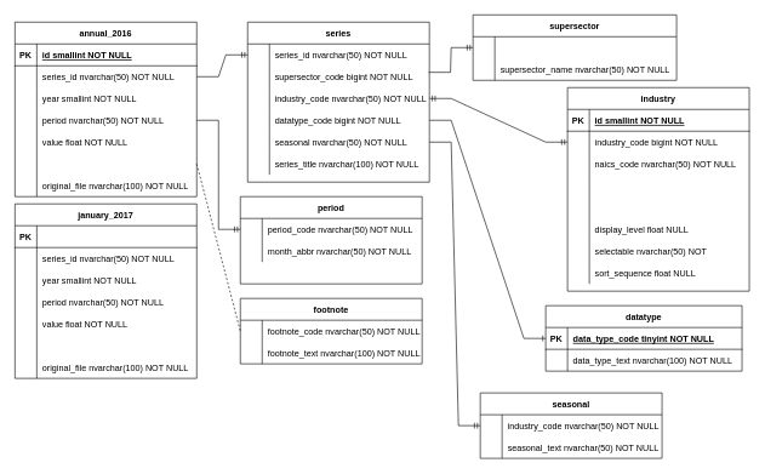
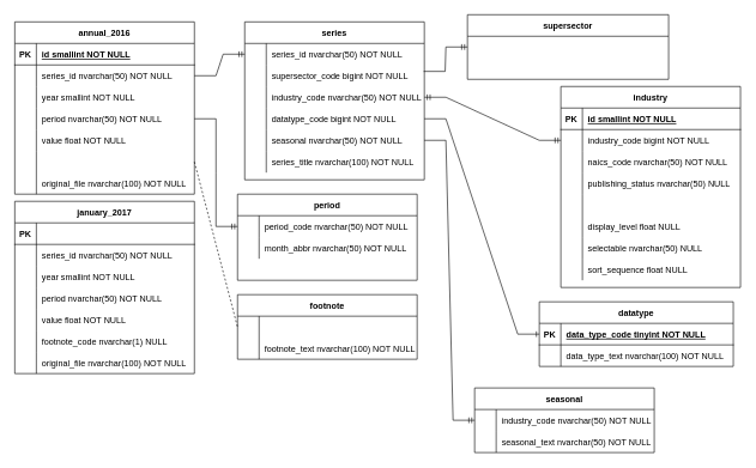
- <mxCell id="122" value="supersector_name nvarchar(50) NOT NULL" style="shape=partialRectangle;overflow=hidden;connectable=0;fillColor=none;top=0;left=0;bottom=0;right=0;align=left;spacingLeft=6;" vertex="1" parent="120"><mxGeometry x="30" width="250" height="30" as="geometry"><mxRectangle width="250" height="30" as="alternateBounds" /></mxGeometry></mxCell>
+ <mxCell id="49" value="publishing_status nvarchar(50) NULL" style="shape=partialRectangle;overflow=hidden;connectable=0;fillColor=none;top=0;left=0;bottom=0;right=0;align=left;spacingLeft=6;" vertex="1" parent="47"><mxGeometry x="30" width="220" height="30" as="geometry"><mxRectangle width="220" height="30" as="alternateBounds" /></mxGeometry></mxCell>
- <mxCell id="57" value="selectable nvarchar(50) NOT" style="shape=partialRectangle;overflow=hidden;connectable=0;fillColor=none;top=0;left=0;bottom=0;right=0;align=left;spacingLeft=6;" vertex="1" parent="55"><mxGeometry x="30" width="220" height="30" as="geometry"><mxRectangle width="220" height="30" as="alternateBounds" /></mxGeometry></mxCell>
+ <mxCell id="57" value="selectable nvarchar(50) NULL" style="shape=partialRectangle;overflow=hidden;connectable=0;fillColor=none;top=0;left=0;bottom=0;right=0;align=left;spacingLeft=6;" vertex="1" parent="55"><mxGeometry x="30" width="220" height="30" as="geometry"><mxRectangle width="220" height="30" as="alternateBounds" /></mxGeometry></mxCell>
- <mxCell id="12" value="footnote_code nvarchar(50) NOT NULL " style="shape=partialRectangle;overflow=hidden;connectable=0;fillColor=none;top=0;left=0;bottom=0;right=0;align=left;spacingLeft=6;" parent="10" vertex="1"><mxGeometry x="30" width="220" height="30" as="geometry"><mxRectangle width="220" height="30" as="alternateBounds" /></mxGeometry></mxCell>
+ <mxCell id="78" value="footnote_code nvarchar(1) NULL" style="shape=partialRectangle;overflow=hidden;connectable=0;fillColor=none;top=0;left=0;bottom=0;right=0;align=left;spacingLeft=6;" vertex="1" parent="76"><mxGeometry x="30" width="220" height="30" as="geometry"><mxRectangle width="220" height="30" as="alternateBounds" /></mxGeometry></mxCell>
